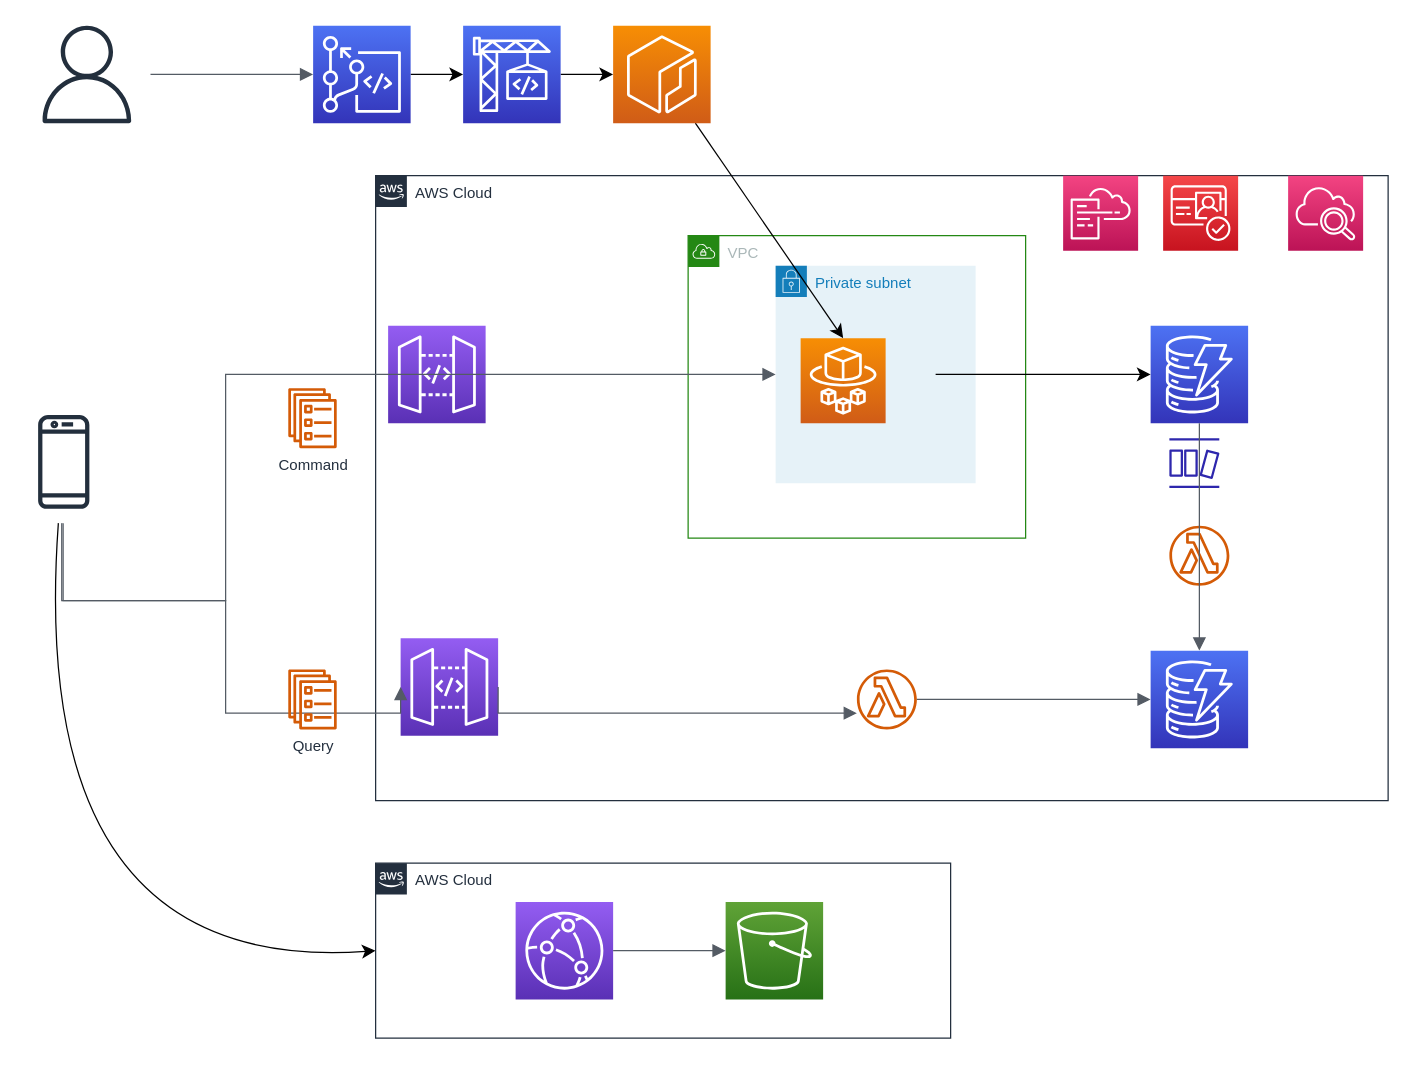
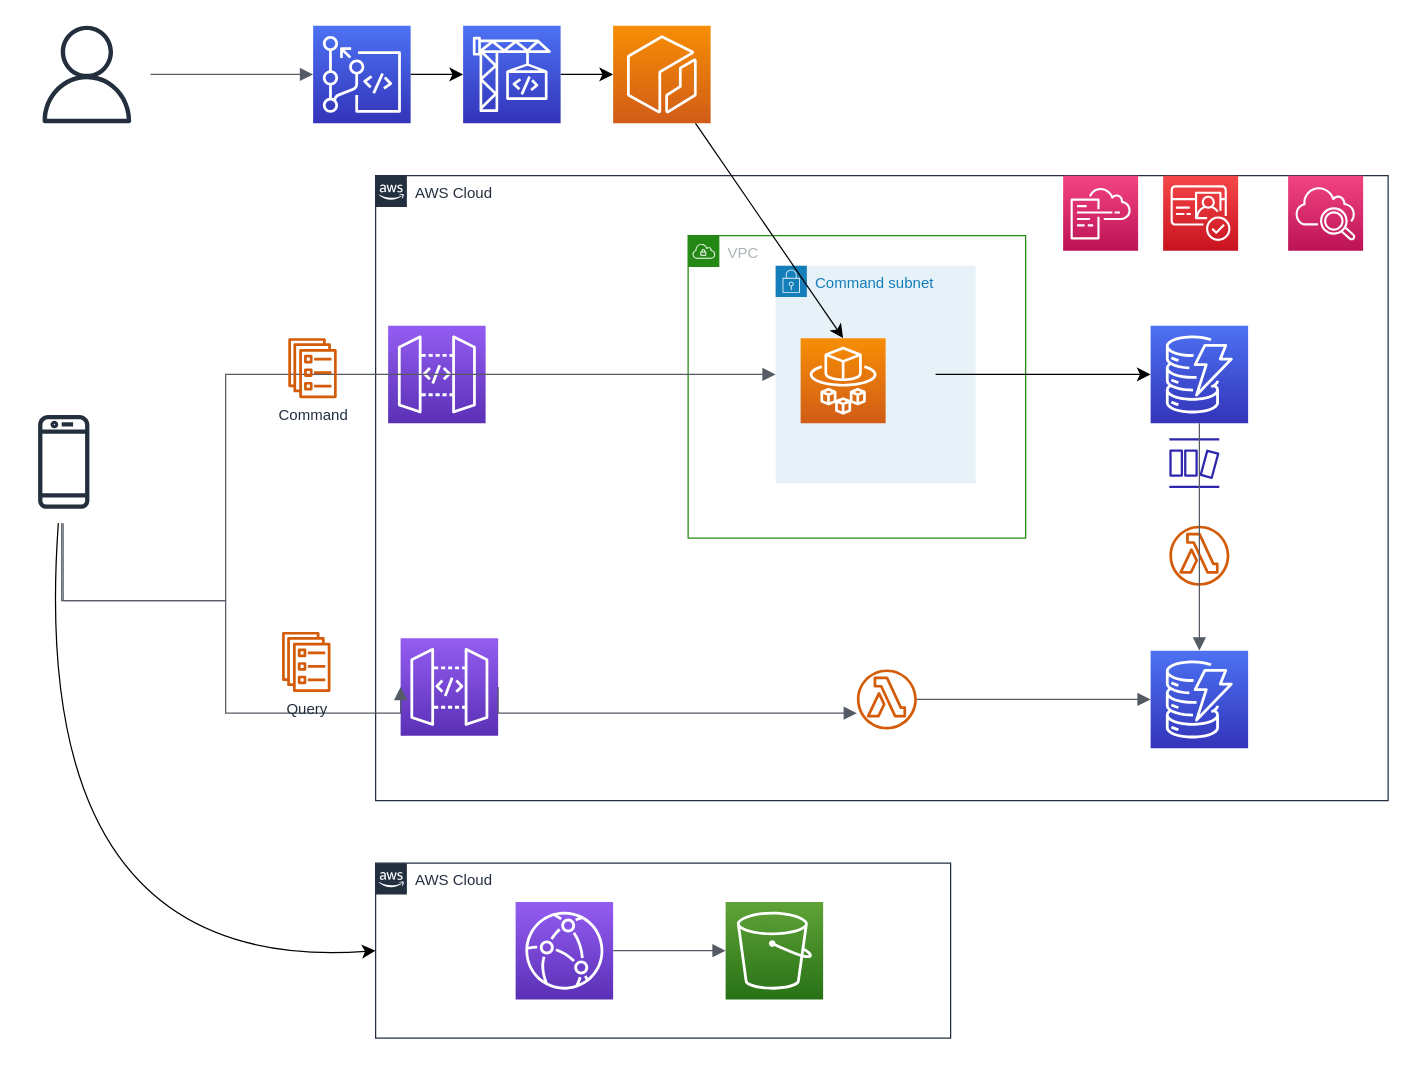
- <mxCell id="9" value="Private subnet" style="points=[[0,0],[0.25,0],[0.5,0],[0.75,0],[1,0],[1,0.25],[1,0.5],[1,0.75],[1,1],[0.75,1],[0.5,1],[0.25,1],[0,1],[0,0.75],[0,0.5],[0,0.25]];outlineConnect=0;gradientColor=none;html=1;whiteSpace=wrap;fontSize=12;fontStyle=0;container=1;pointerEvents=0;collapsible=0;recursiveResize=0;shape=mxgraph.aws4.group;grIcon=mxgraph.aws4.group_security_group;grStroke=0;strokeColor=#147EBA;fillColor=#E6F2F8;verticalAlign=top;align=left;spacingLeft=30;fontColor=#147EBA;dashed=0;" parent="8" vertex="1"><mxGeometry x="320" y="72" width="160" height="174" as="geometry" /></mxCell>
+ <mxCell id="9" value="Command subnet" style="points=[[0,0],[0.25,0],[0.5,0],[0.75,0],[1,0],[1,0.25],[1,0.5],[1,0.75],[1,1],[0.75,1],[0.5,1],[0.25,1],[0,1],[0,0.75],[0,0.5],[0,0.25]];outlineConnect=0;gradientColor=none;html=1;whiteSpace=wrap;fontSize=12;fontStyle=0;container=1;pointerEvents=0;collapsible=0;recursiveResize=0;shape=mxgraph.aws4.group;grIcon=mxgraph.aws4.group_security_group;grStroke=0;strokeColor=#147EBA;fillColor=#E6F2F8;verticalAlign=top;align=left;spacingLeft=30;fontColor=#147EBA;dashed=0;" parent="8" vertex="1"><mxGeometry x="320" y="72" width="160" height="174" as="geometry" /></mxCell>
- <mxCell id="29" value="Command" style="sketch=0;outlineConnect=0;fontColor=#232F3E;gradientColor=none;fillColor=#D45B07;strokeColor=none;dashed=0;verticalLabelPosition=bottom;verticalAlign=top;align=center;html=1;fontSize=12;fontStyle=0;aspect=fixed;pointerEvents=1;shape=mxgraph.aws4.ecs_service;" parent="1" vertex="1"><mxGeometry x="230" y="310" width="39" height="48" as="geometry" /></mxCell>
+ <mxCell id="29" value="Command" style="sketch=0;outlineConnect=0;fontColor=#232F3E;gradientColor=none;fillColor=#D45B07;strokeColor=none;dashed=0;verticalLabelPosition=bottom;verticalAlign=top;align=center;html=1;fontSize=12;fontStyle=0;aspect=fixed;pointerEvents=1;shape=mxgraph.aws4.ecs_service;" parent="1" vertex="1"><mxGeometry x="230" y="270" width="39" height="48" as="geometry" /></mxCell>
- <mxCell id="30" value="Query" style="sketch=0;outlineConnect=0;fontColor=#232F3E;gradientColor=none;fillColor=#D45B07;strokeColor=none;dashed=0;verticalLabelPosition=bottom;verticalAlign=top;align=center;html=1;fontSize=12;fontStyle=0;aspect=fixed;pointerEvents=1;shape=mxgraph.aws4.ecs_service;" parent="1" vertex="1"><mxGeometry x="230" y="535" width="39" height="48" as="geometry" /></mxCell>
+ <mxCell id="30" value="Query" style="sketch=0;outlineConnect=0;fontColor=#232F3E;gradientColor=none;fillColor=#D45B07;strokeColor=none;dashed=0;verticalLabelPosition=bottom;verticalAlign=top;align=center;html=1;fontSize=12;fontStyle=0;aspect=fixed;pointerEvents=1;shape=mxgraph.aws4.ecs_service;" parent="1" vertex="1"><mxGeometry x="225" y="505" width="39" height="48" as="geometry" /></mxCell>
